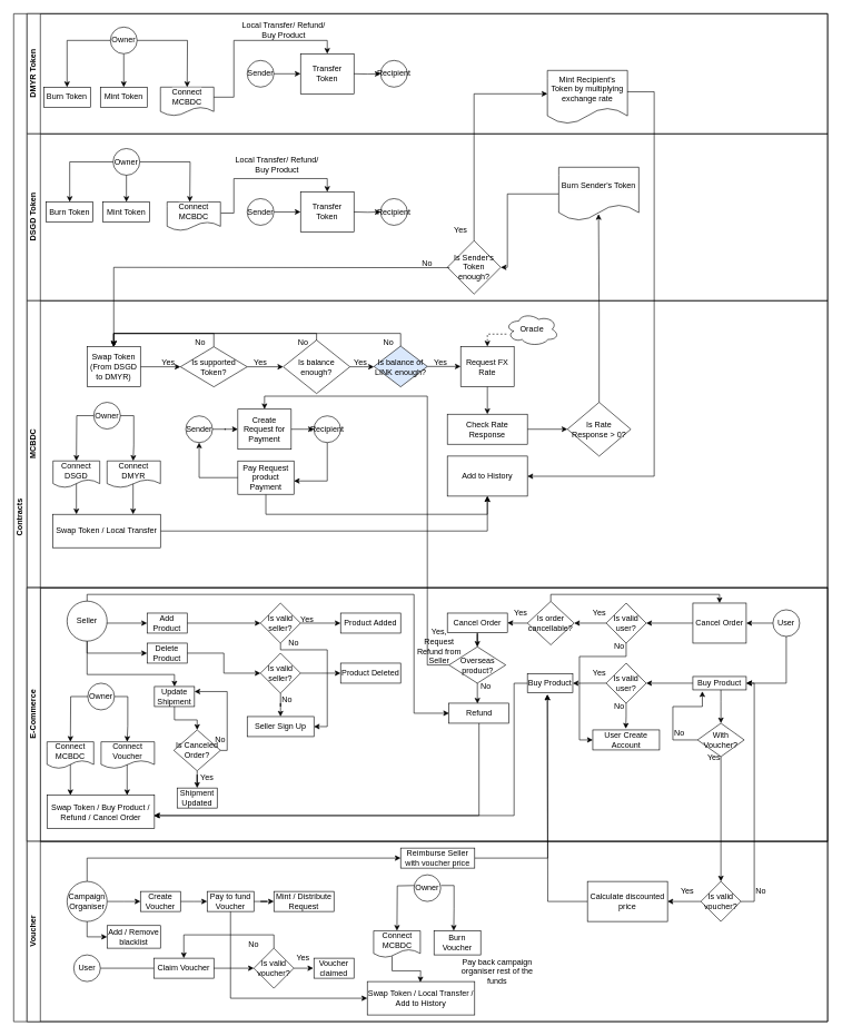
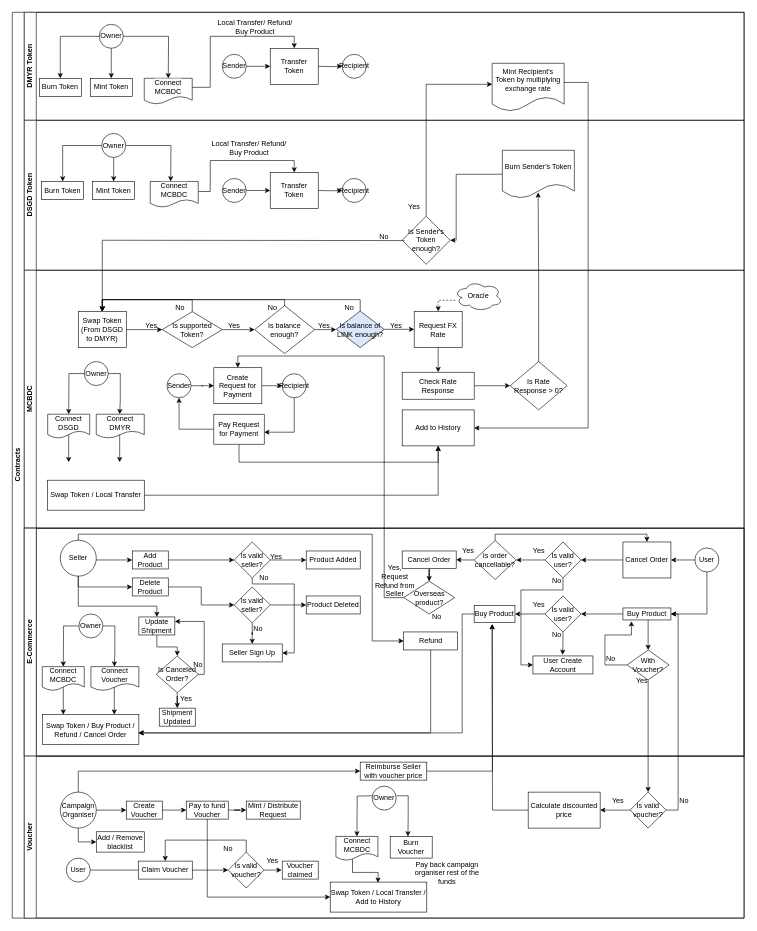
- <mxCell id="80" value="Pay Request product Payment" style="whiteSpace=wrap;html=1;" vertex="1" parent="39"><mxGeometry x="316" y="240" width="84" height="50" as="geometry" /></mxCell>
+ <mxCell id="80" value="Pay Request for Payment" style="whiteSpace=wrap;html=1;" vertex="1" parent="39"><mxGeometry x="316" y="240" width="84" height="50" as="geometry" /></mxCell>
- <mxCell id="82" value="Swap Token / Local Transfer" style="whiteSpace=wrap;html=1;" vertex="1" parent="39"><mxGeometry x="39" y="320" width="161" height="50" as="geometry" /></mxCell>
+ <mxCell id="82" value="Swap Token / Local Transfer" style="whiteSpace=wrap;html=1;" vertex="1" parent="39"><mxGeometry x="39" y="350" width="161" height="50" as="geometry" /></mxCell>
- <mxCell id="141" style="edgeStyle=orthogonalEdgeStyle;rounded=0;orthogonalLoop=1;jettySize=auto;html=1;entryX=0.474;entryY=0.018;entryDx=0;entryDy=0;entryPerimeter=0;" edge="1" parent="85" source="140" target="139"><mxGeometry relative="1" as="geometry" /></mxCell>
